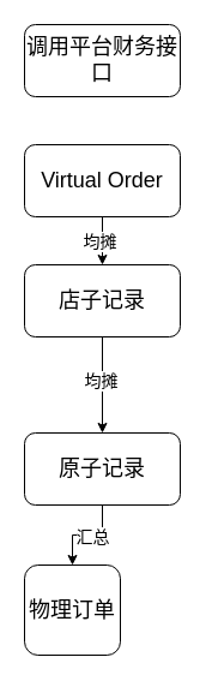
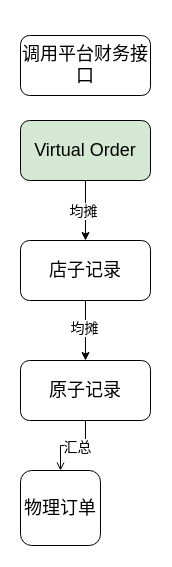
- <mxCell id="12" value="&lt;font style=&quot;font-size: 18px;&quot;&gt;调用平台财务接口&lt;/font&gt;" style="rounded=1;whiteSpace=wrap;html=1;" vertex="1" parent="1"><mxGeometry x="20" y="20" width="130" height="60" as="geometry" /></mxCell>
+ <mxCell id="12" value="&lt;font style=&quot;font-size: 18px;&quot;&gt;调用平台财务接口&lt;/font&gt;" style="rounded=1;whiteSpace=wrap;html=1;" vertex="1" parent="1"><mxGeometry x="20" y="35" width="130" height="60" as="geometry" /></mxCell>
- <mxCell id="4" value="&lt;font style=&quot;font-size: 18px;&quot;&gt;Virtual Order&lt;/font&gt;" style="rounded=1;whiteSpace=wrap;html=1;" vertex="1" parent="1"><mxGeometry x="20" y="120" width="130" height="60" as="geometry" /></mxCell>
+ <mxCell id="4" value="&lt;font style=&quot;font-size: 18px;&quot;&gt;Virtual Order&lt;/font&gt;" style="rounded=1;whiteSpace=wrap;html=1;fillColor=#d5e8d4;" vertex="1" parent="1"><mxGeometry x="20" y="120" width="130" height="60" as="geometry" /></mxCell>
- <mxCell id="7" value="&lt;font style=&quot;font-size: 18px;&quot;&gt;店子记录&lt;/font&gt;" style="rounded=1;whiteSpace=wrap;html=1;" vertex="1" parent="1"><mxGeometry x="20" y="220" width="130" height="60" as="geometry" /></mxCell>
+ <mxCell id="7" value="&lt;font style=&quot;font-size: 18px;&quot;&gt;店子记录&lt;/font&gt;" style="rounded=1;whiteSpace=wrap;html=1;" vertex="1" parent="1"><mxGeometry x="20" y="240" width="130" height="60" as="geometry" /></mxCell>
- <mxCell id="8" style="edgeStyle=orthogonalEdgeStyle;rounded=0;orthogonalLoop=1;jettySize=auto;html=1;" edge="1" parent="1" source="10" target="11"><mxGeometry relative="1" as="geometry" /></mxCell>
+ <mxCell id="8" style="edgeStyle=orthogonalEdgeStyle;rounded=0;orthogonalLoop=1;jettySize=auto;html=1;endArrow=open;" edge="1" parent="1" source="10" target="11"><mxGeometry relative="1" as="geometry" /></mxCell>
